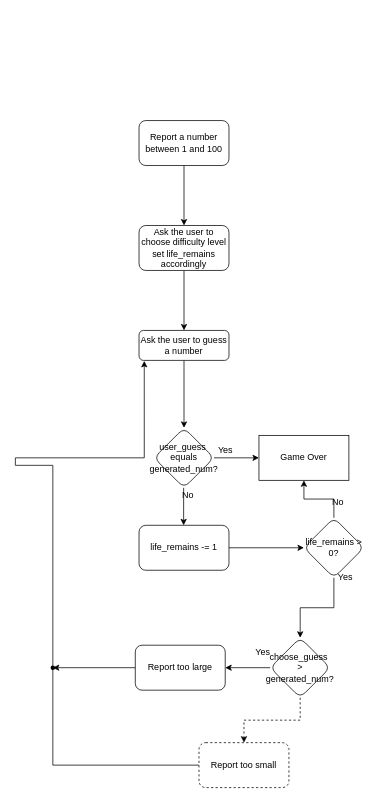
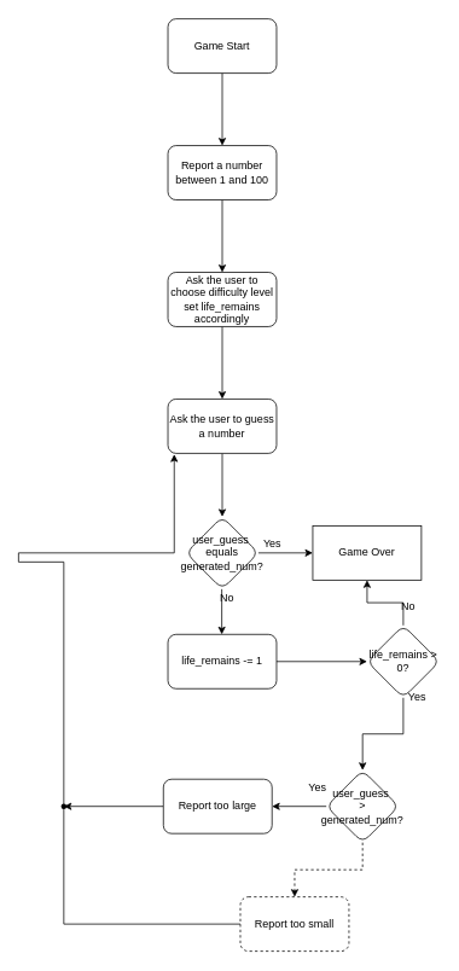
+ <mxCell id="3" value="Game Start" style="rounded=1;whiteSpace=wrap;html=1;" vertex="1" parent="1"><mxGeometry x="185" y="20" width="120" height="60" as="geometry" /></mxCell>
+ <mxCell id="2" value="" style="edgeStyle=orthogonalEdgeStyle;rounded=0;orthogonalLoop=1;jettySize=auto;html=1;" edge="1" parent="1" source="3" target="5"><mxGeometry relative="1" as="geometry" /></mxCell>
- <mxCell id="9" value="Ask the user to guess a number" style="whiteSpace=wrap;html=1;rounded=1;" vertex="1" parent="1"><mxGeometry x="185" y="440" width="120" height="40" as="geometry" /></mxCell>
+ <mxCell id="9" value="Ask the user to guess a number" style="whiteSpace=wrap;html=1;rounded=1;" vertex="1" parent="1"><mxGeometry x="185" y="440" width="120" height="60" as="geometry" /></mxCell>
- <mxCell id="16" value="choose_guess&amp;nbsp;&lt;br&gt;&amp;gt;&lt;br&gt;generated_num?" style="rhombus;whiteSpace=wrap;html=1;rounded=1;" vertex="1" parent="1"><mxGeometry x="360" y="850" width="80" height="80" as="geometry" /></mxCell>
+ <mxCell id="16" value="user_guess&amp;nbsp;&lt;br&gt;&amp;gt;&lt;br&gt;generated_num?" style="rhombus;whiteSpace=wrap;html=1;rounded=1;" vertex="1" parent="1"><mxGeometry x="360" y="850" width="80" height="80" as="geometry" /></mxCell>
